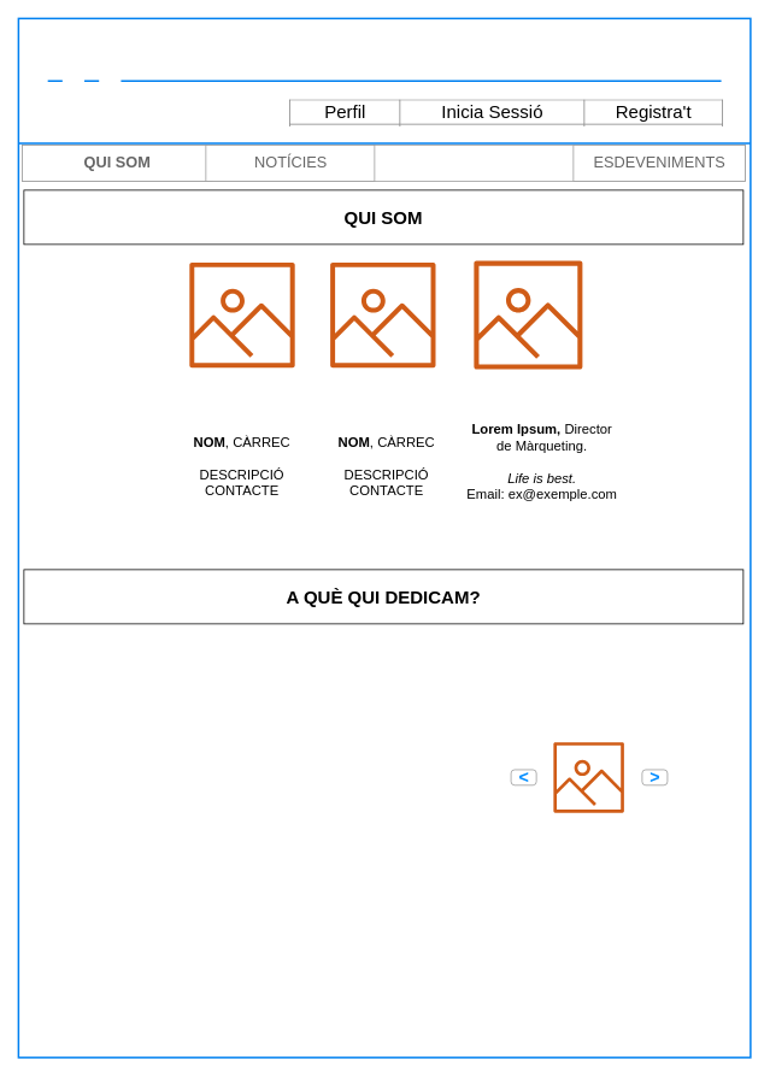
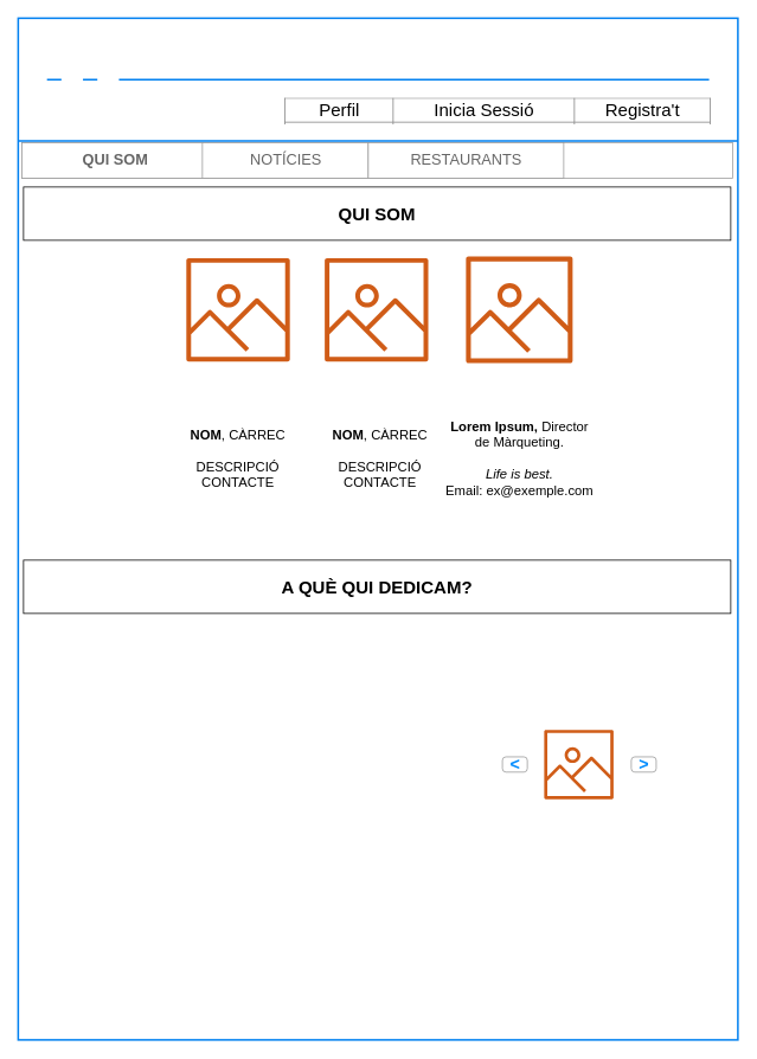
+ <mxCell id="6" value="RESTAURANTS" style="strokeColor=inherit;fillColor=inherit;gradientColor=inherit;strokeWidth=1;shadow=0;dashed=0;align=center;html=1;shape=mxgraph.mockup.forms.rrect;rSize=0;fontSize=17;fontColor=#666666;" parent="3" vertex="1"><mxGeometry x="390" width="220" height="40" as="geometry" /></mxCell>
- <mxCell id="7" value="ESDEVENIMENTS" style="strokeColor=inherit;fillColor=inherit;gradientColor=inherit;strokeWidth=1;shadow=0;dashed=0;align=center;html=1;shape=mxgraph.mockup.forms.rrect;rSize=0;fontSize=17;fontColor=#666666;" parent="3" vertex="1"><mxGeometry x="610" width="190" height="40" as="geometry" /></mxCell>
- <mxCell id="20" value="&lt;font style=&quot;font-size: 15px&quot;&gt;&lt;b&gt;Lorem Ipsum, &lt;/b&gt;Director de Màrqueting.&lt;br&gt;&lt;br&gt;&lt;i&gt;Life is best.&lt;br&gt;&lt;/i&gt;&lt;span style=&quot;text-align: left&quot;&gt;Email: ex@exemple.com&lt;/span&gt;&lt;i&gt;&lt;br&gt;&lt;/i&gt;&lt;/font&gt;" style="rounded=0;whiteSpace=wrap;html=1;shadow=0;glass=0;comic=0;strokeColor=none;align=center;" vertex="1" parent="1"><mxGeometry x="510.5" y="430" width="177" height="160" as="geometry" /></mxCell>
+ <mxCell id="20" value="&lt;font style=&quot;font-size: 15px&quot;&gt;&lt;b&gt;Lorem Ipsum, &lt;/b&gt;Director de Màrqueting.&lt;br&gt;&lt;br&gt;&lt;i&gt;Life is best.&lt;br&gt;&lt;/i&gt;&lt;span style=&quot;text-align: left&quot;&gt;Email: ex@exemple.com&lt;/span&gt;&lt;i&gt;&lt;br&gt;&lt;/i&gt;&lt;/font&gt;" style="rounded=0;whiteSpace=wrap;html=1;shadow=0;glass=0;comic=0;strokeColor=none;align=center;" vertex="1" parent="1"><mxGeometry x="495.5" y="435" width="177" height="160" as="geometry" /></mxCell>
